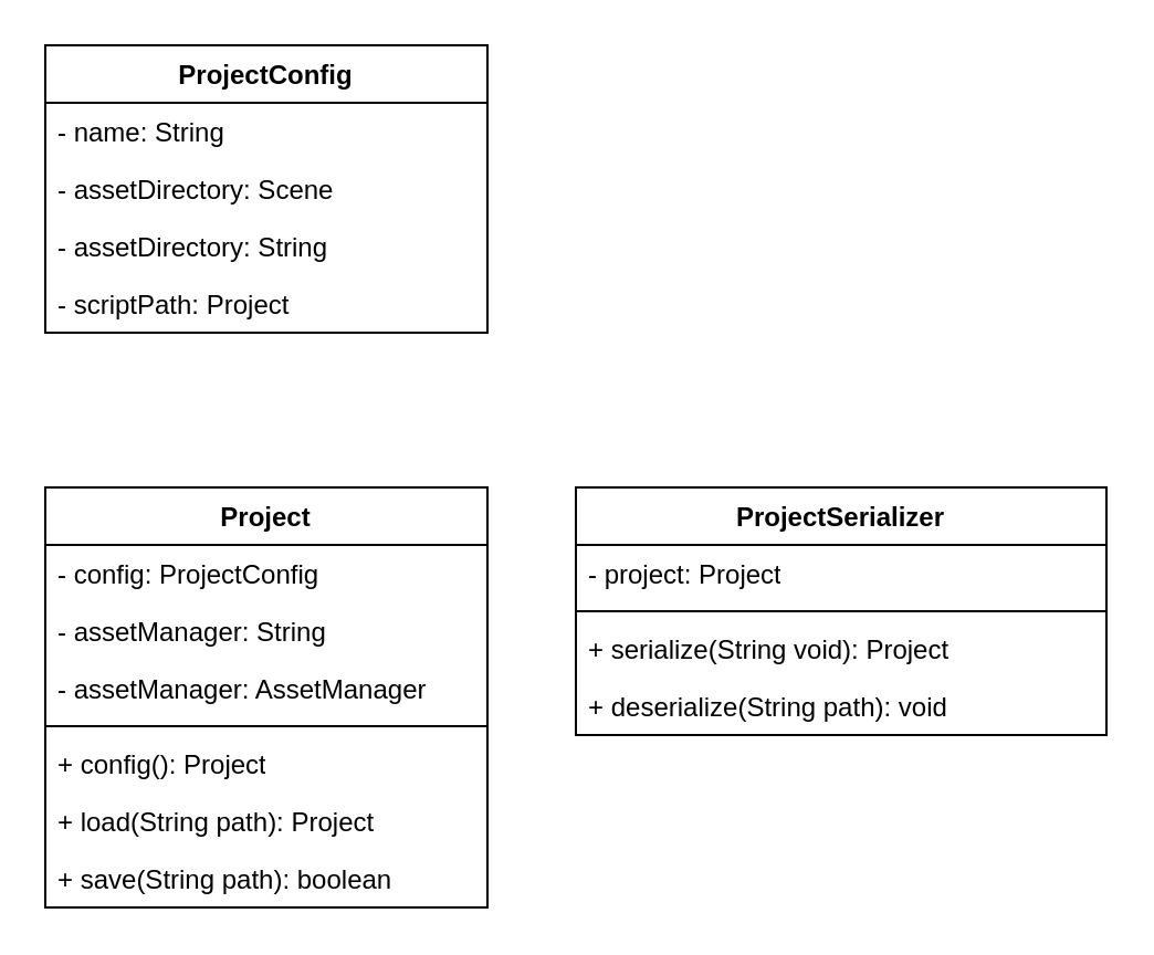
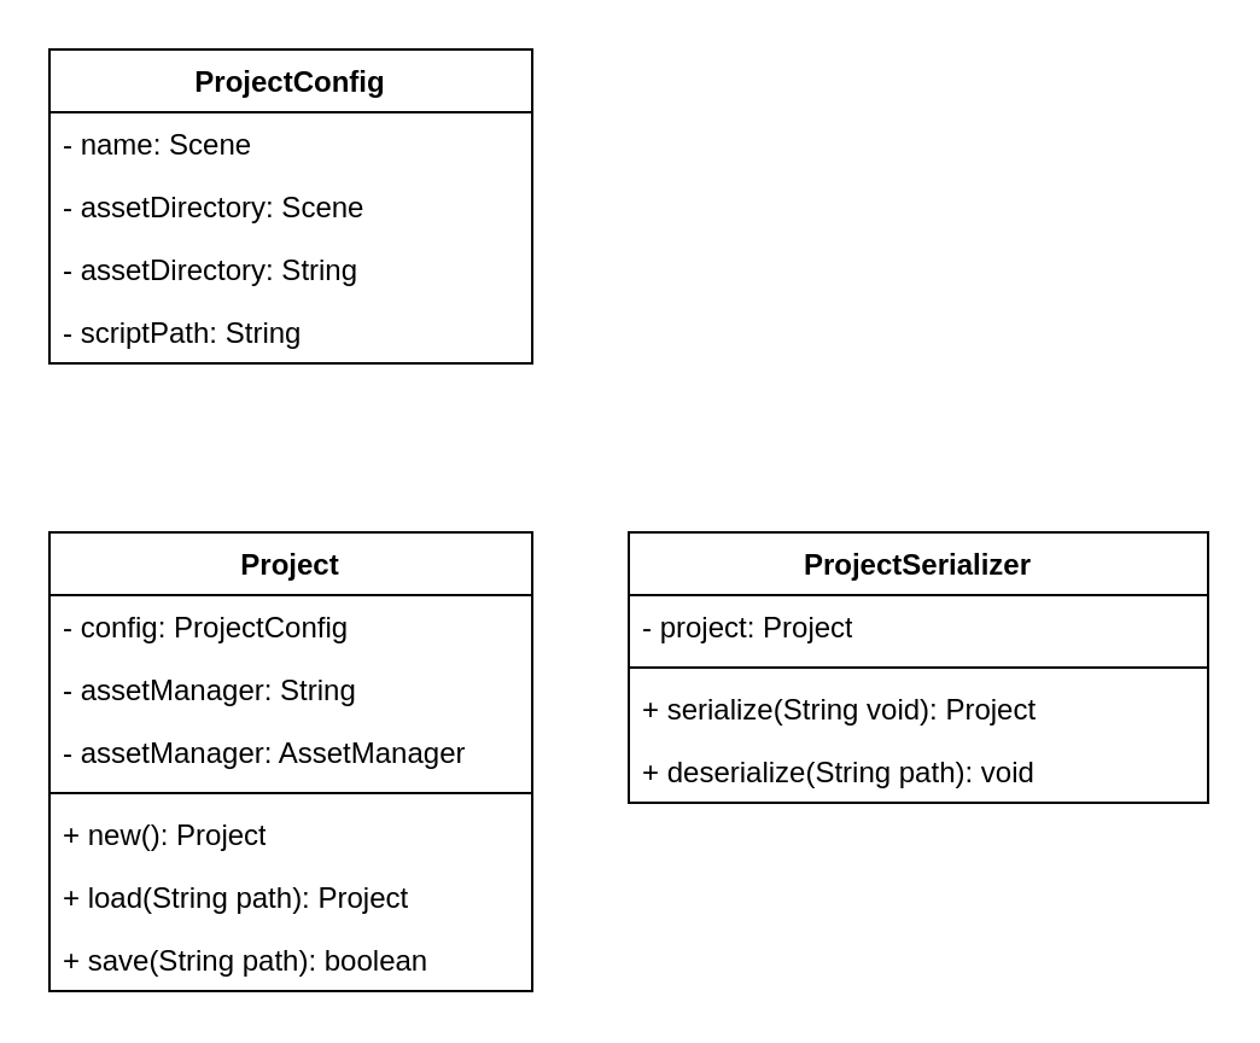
- <mxCell id="16" value="- name: String" style="text;strokeColor=none;fillColor=none;align=left;verticalAlign=top;spacingLeft=4;spacingRight=4;overflow=hidden;rotatable=0;points=[[0,0.5],[1,0.5]];portConstraint=eastwest;whiteSpace=wrap;html=1;" vertex="1" parent="15"><mxGeometry y="26" width="200" height="26" as="geometry" /></mxCell>
+ <mxCell id="16" value="- name: Scene" style="text;strokeColor=none;fillColor=none;align=left;verticalAlign=top;spacingLeft=4;spacingRight=4;overflow=hidden;rotatable=0;points=[[0,0.5],[1,0.5]];portConstraint=eastwest;whiteSpace=wrap;html=1;" vertex="1" parent="15"><mxGeometry y="26" width="200" height="26" as="geometry" /></mxCell>
- <mxCell id="19" value="- scriptPath: Project" style="text;strokeColor=none;fillColor=none;align=left;verticalAlign=top;spacingLeft=4;spacingRight=4;overflow=hidden;rotatable=0;points=[[0,0.5],[1,0.5]];portConstraint=eastwest;whiteSpace=wrap;html=1;" vertex="1" parent="15"><mxGeometry y="104" width="200" height="26" as="geometry" /></mxCell>
+ <mxCell id="19" value="- scriptPath: String" style="text;strokeColor=none;fillColor=none;align=left;verticalAlign=top;spacingLeft=4;spacingRight=4;overflow=hidden;rotatable=0;points=[[0,0.5],[1,0.5]];portConstraint=eastwest;whiteSpace=wrap;html=1;" vertex="1" parent="15"><mxGeometry y="104" width="200" height="26" as="geometry" /></mxCell>
- <mxCell id="7" value="+ config(): Project" style="text;strokeColor=none;fillColor=none;align=left;verticalAlign=top;spacingLeft=4;spacingRight=4;overflow=hidden;rotatable=0;points=[[0,0.5],[1,0.5]];portConstraint=eastwest;whiteSpace=wrap;html=1;" vertex="1" parent="2"><mxGeometry y="112" width="200" height="26" as="geometry" /></mxCell>
+ <mxCell id="7" value="+ new(): Project" style="text;strokeColor=none;fillColor=none;align=left;verticalAlign=top;spacingLeft=4;spacingRight=4;overflow=hidden;rotatable=0;points=[[0,0.5],[1,0.5]];portConstraint=eastwest;whiteSpace=wrap;html=1;" vertex="1" parent="2"><mxGeometry y="112" width="200" height="26" as="geometry" /></mxCell>
